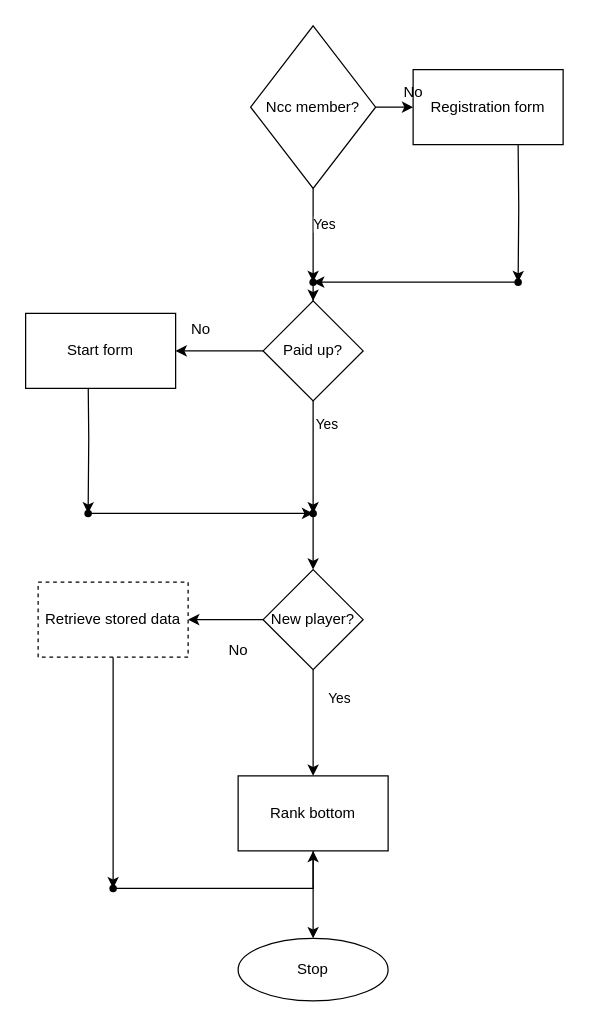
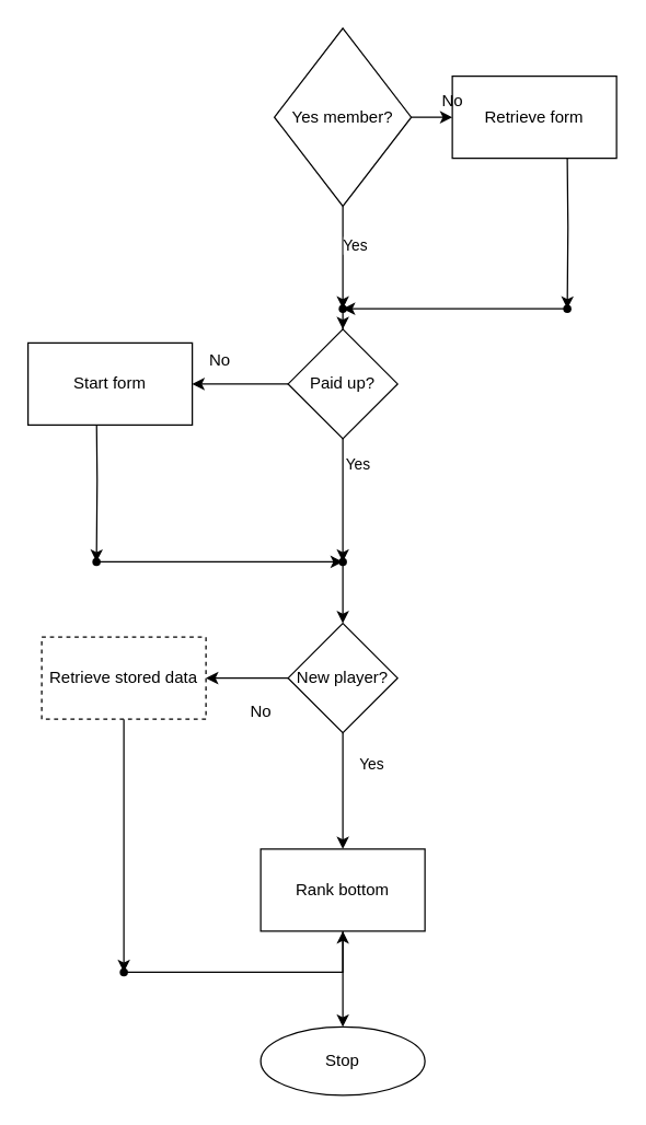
- <mxCell id="4" value="Ncc member?" style="rhombus;whiteSpace=wrap;html=1;" vertex="1" parent="1"><mxGeometry x="200" y="20" width="100" height="130" as="geometry" /></mxCell>
+ <mxCell id="4" value="Yes member?" style="rhombus;whiteSpace=wrap;html=1;" vertex="1" parent="1"><mxGeometry x="200" y="20" width="100" height="130" as="geometry" /></mxCell>
- <mxCell id="6" value="Registration form" style="whiteSpace=wrap;html=1;" vertex="1" parent="1"><mxGeometry x="330" y="55" width="120" height="60" as="geometry" /></mxCell>
+ <mxCell id="6" value="Retrieve form" style="whiteSpace=wrap;html=1;" vertex="1" parent="1"><mxGeometry x="330" y="55" width="120" height="60" as="geometry" /></mxCell>
